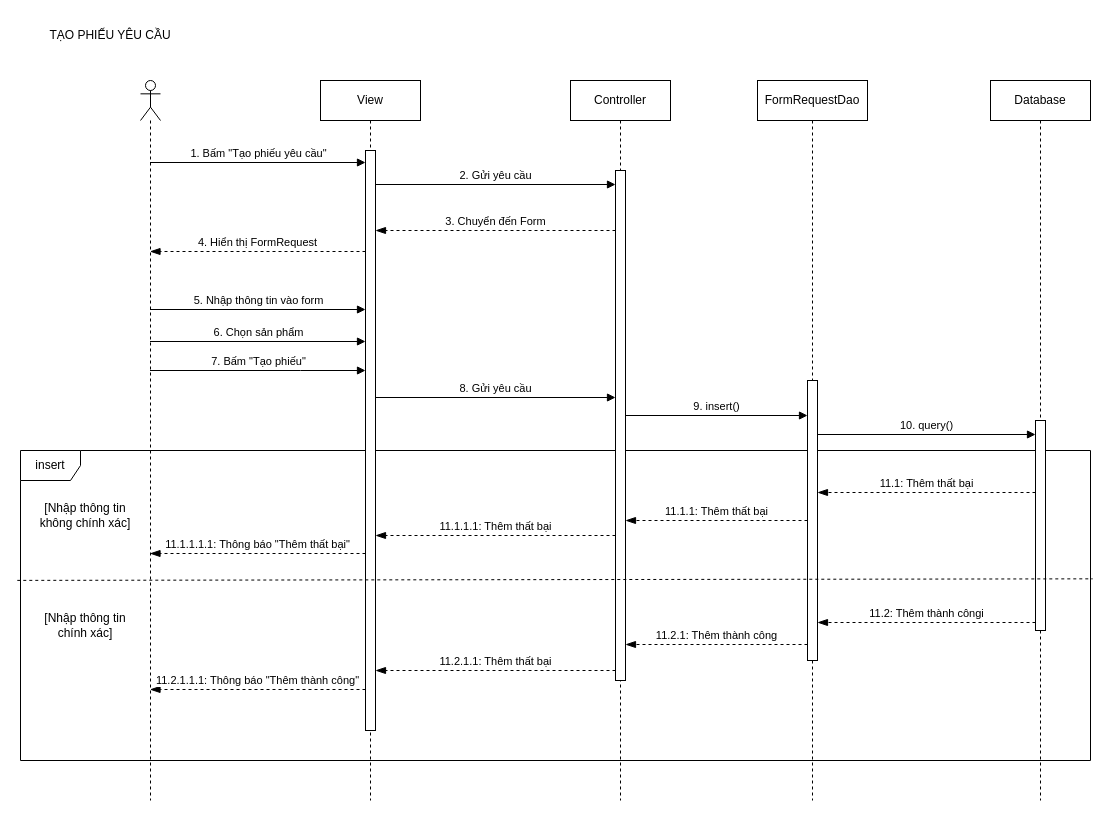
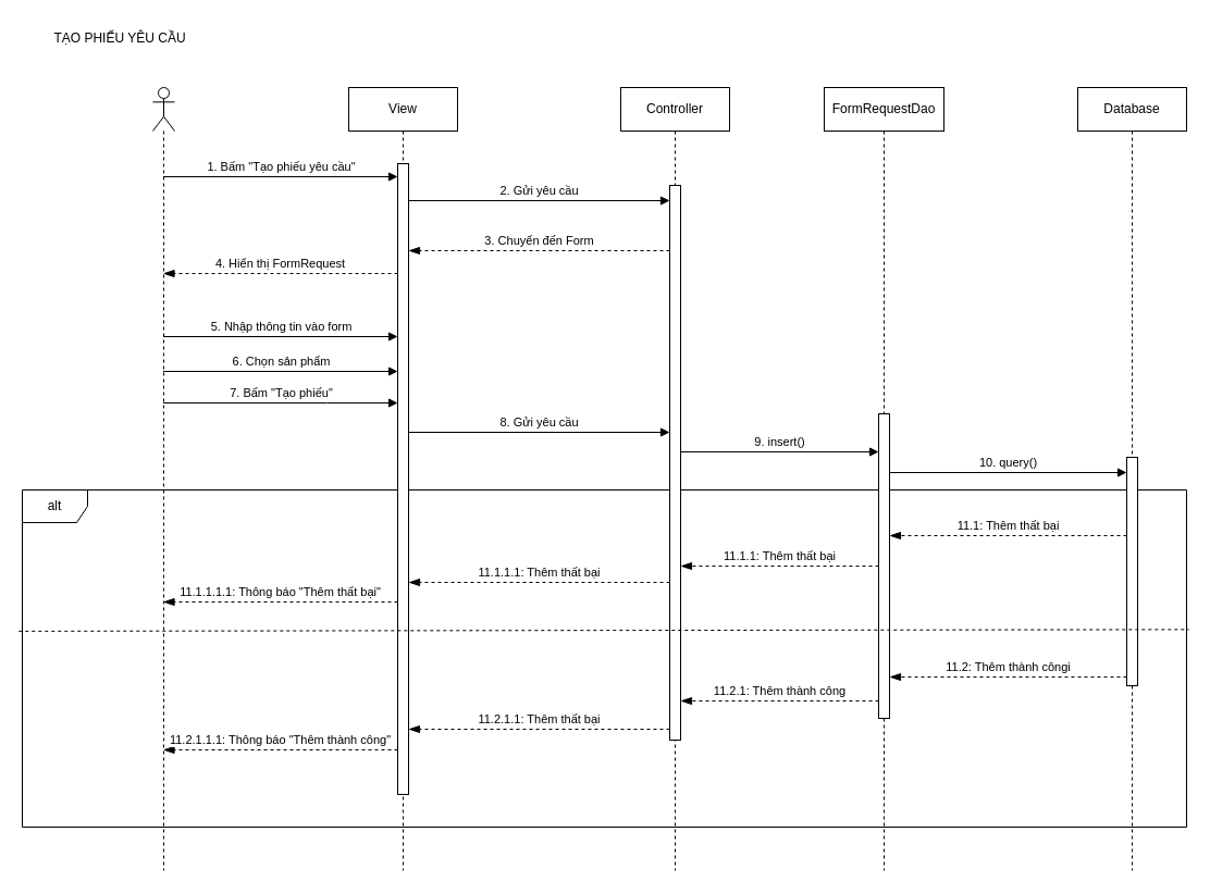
- <mxCell id="2" value="insert" style="shape=umlFrame;whiteSpace=wrap;html=1;" vertex="1" parent="1"><mxGeometry x="20" y="450" width="1070" height="310" as="geometry" /></mxCell>
+ <mxCell id="2" value="alt" style="shape=umlFrame;whiteSpace=wrap;html=1;" vertex="1" parent="1"><mxGeometry x="20" y="450" width="1070" height="310" as="geometry" /></mxCell>
- <mxCell id="32" value="[Nhập thông tin không chính xác]" style="text;html=1;strokeColor=none;fillColor=none;align=center;verticalAlign=middle;whiteSpace=wrap;rounded=0;" vertex="1" parent="1"><mxGeometry x="30" y="500" width="110" height="30" as="geometry" /></mxCell>
- <mxCell id="33" value="[Nhập thông tin chính xác]" style="text;html=1;strokeColor=none;fillColor=none;align=center;verticalAlign=middle;whiteSpace=wrap;rounded=0;" vertex="1" parent="1"><mxGeometry x="30" y="610" width="110" height="30" as="geometry" /></mxCell>
